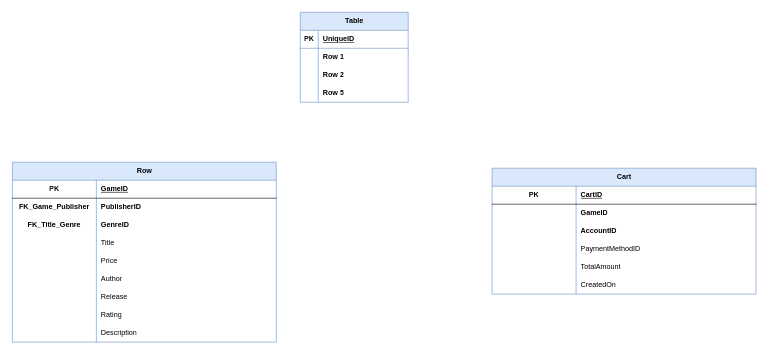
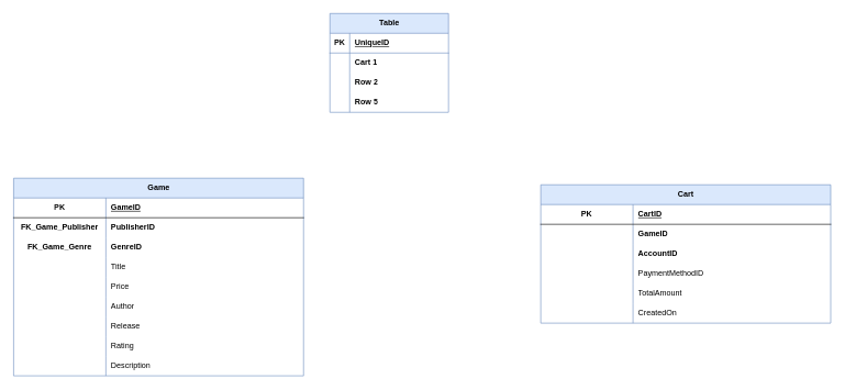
- <mxCell id="55" value="Row 1" style="shape=partialRectangle;connectable=0;fillColor=none;top=0;left=0;bottom=0;right=0;align=left;spacingLeft=6;overflow=hidden;whiteSpace=wrap;html=1;strokeColor=#6c8ebf;verticalAlign=middle;fontFamily=Helvetica;fontSize=12;fontColor=default;fontStyle=1;" vertex="1" parent="53"><mxGeometry x="30" width="150" height="30" as="geometry"><mxRectangle width="150" height="30" as="alternateBounds" /></mxGeometry></mxCell>
+ <mxCell id="55" value="Cart 1" style="shape=partialRectangle;connectable=0;fillColor=none;top=0;left=0;bottom=0;right=0;align=left;spacingLeft=6;overflow=hidden;whiteSpace=wrap;html=1;strokeColor=#6c8ebf;verticalAlign=middle;fontFamily=Helvetica;fontSize=12;fontColor=default;fontStyle=1;" vertex="1" parent="53"><mxGeometry x="30" width="150" height="30" as="geometry"><mxRectangle width="150" height="30" as="alternateBounds" /></mxGeometry></mxCell>
- <mxCell id="2" value="Row" style="shape=table;startSize=30;container=1;collapsible=1;childLayout=tableLayout;fixedRows=1;rowLines=0;fontStyle=1;align=center;resizeLast=1;html=1;fillColor=#dae8fc;strokeColor=#6c8ebf;" vertex="1" parent="1"><mxGeometry x="20" y="270" width="440" height="300" as="geometry" /></mxCell>
+ <mxCell id="2" value="Game" style="shape=table;startSize=30;container=1;collapsible=1;childLayout=tableLayout;fixedRows=1;rowLines=0;fontStyle=1;align=center;resizeLast=1;html=1;fillColor=#dae8fc;strokeColor=#6c8ebf;" vertex="1" parent="1"><mxGeometry x="20" y="270" width="440" height="300" as="geometry" /></mxCell>
- <mxCell id="10" value="FK_Title_Genre" style="shape=partialRectangle;connectable=0;fillColor=none;top=0;left=0;bottom=0;right=0;editable=1;overflow=hidden;whiteSpace=wrap;html=1;fontStyle=1" vertex="1" parent="9"><mxGeometry width="140" height="30" as="geometry"><mxRectangle width="140" height="30" as="alternateBounds" /></mxGeometry></mxCell>
+ <mxCell id="10" value="FK_Game_Genre" style="shape=partialRectangle;connectable=0;fillColor=none;top=0;left=0;bottom=0;right=0;editable=1;overflow=hidden;whiteSpace=wrap;html=1;fontStyle=1" vertex="1" parent="9"><mxGeometry width="140" height="30" as="geometry"><mxRectangle width="140" height="30" as="alternateBounds" /></mxGeometry></mxCell>
